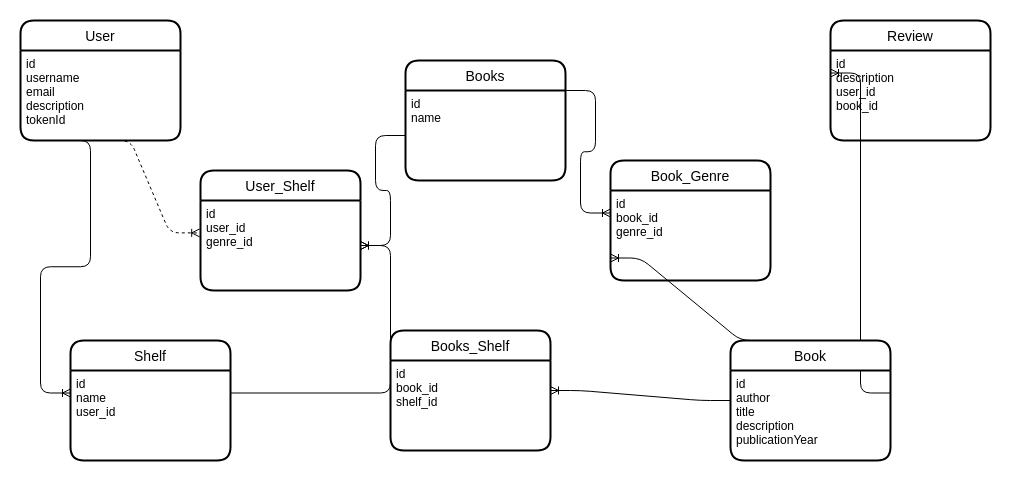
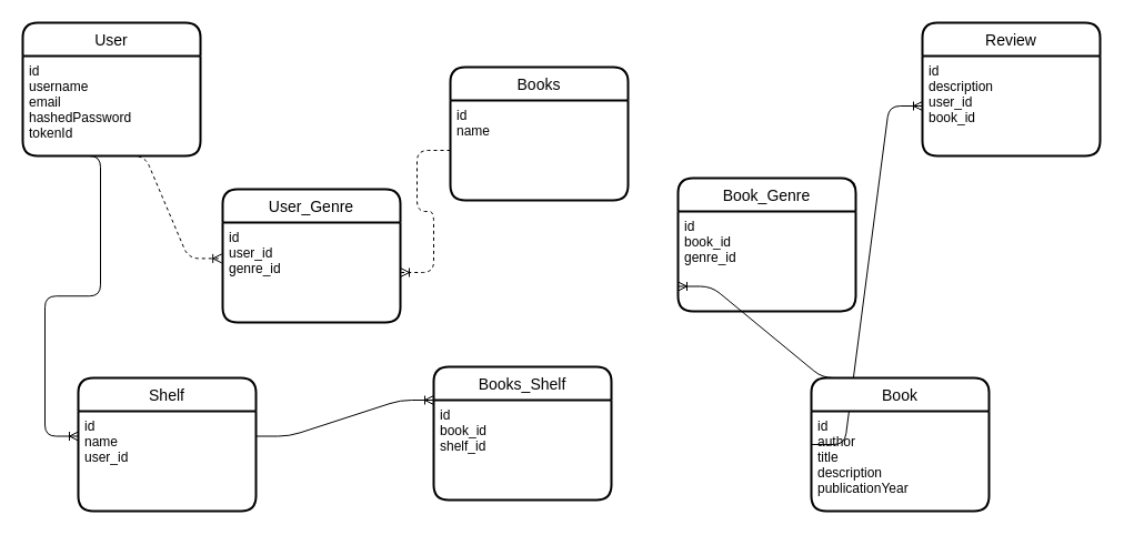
- <mxCell id="3" value="id&#10;username&#10;email&#10;description&#10;tokenId" style="align=left;strokeColor=none;fillColor=none;spacingLeft=4;fontSize=12;verticalAlign=top;resizable=0;rotatable=0;part=1;" vertex="1" parent="2"><mxGeometry y="30" width="160" height="90" as="geometry" /></mxCell>
+ <mxCell id="3" value="id&#10;username&#10;email&#10;hashedPassword&#10;tokenId" style="align=left;strokeColor=none;fillColor=none;spacingLeft=4;fontSize=12;verticalAlign=top;resizable=0;rotatable=0;part=1;" vertex="1" parent="2"><mxGeometry y="30" width="160" height="90" as="geometry" /></mxCell>
- <mxCell id="13" value="" style="edgeStyle=entityRelationEdgeStyle;fontSize=12;html=1;endArrow=ERoneToMany;entryX=0;entryY=0.25;entryDx=0;entryDy=0;exitX=1;exitY=0;exitDx=0;exitDy=0;" edge="1" parent="1" source="23" target="12"><mxGeometry width="100" height="100" relative="1" as="geometry"><mxPoint x="500" y="340" as="sourcePoint" /><mxPoint x="600" y="240" as="targetPoint" /></mxGeometry></mxCell>
- <mxCell id="14" value="" style="edgeStyle=entityRelationEdgeStyle;fontSize=12;html=1;endArrow=ERoneToMany;" edge="1" parent="1" source="23" target="25"><mxGeometry width="100" height="100" relative="1" as="geometry"><mxPoint x="500" y="340" as="sourcePoint" /><mxPoint x="600" y="240" as="targetPoint" /></mxGeometry></mxCell>
+ <mxCell id="14" value="" style="edgeStyle=entityRelationEdgeStyle;fontSize=12;html=1;endArrow=ERoneToMany;dashed=1;" edge="1" parent="1" source="23" target="25"><mxGeometry width="100" height="100" relative="1" as="geometry"><mxPoint x="500" y="340" as="sourcePoint" /><mxPoint x="600" y="240" as="targetPoint" /></mxGeometry></mxCell>
- <mxCell id="24" value="User_Shelf" style="swimlane;childLayout=stackLayout;horizontal=1;startSize=30;horizontalStack=0;rounded=1;fontSize=14;fontStyle=0;strokeWidth=2;resizeParent=0;resizeLast=1;shadow=0;dashed=0;align=center;" vertex="1" parent="1"><mxGeometry x="200" y="170" width="160" height="120" as="geometry" /></mxCell>
+ <mxCell id="24" value="User_Genre" style="swimlane;childLayout=stackLayout;horizontal=1;startSize=30;horizontalStack=0;rounded=1;fontSize=14;fontStyle=0;strokeWidth=2;resizeParent=0;resizeLast=1;shadow=0;dashed=0;align=center;" vertex="1" parent="1"><mxGeometry x="200" y="170" width="160" height="120" as="geometry" /></mxCell>
- <mxCell id="5" value="" style="edgeStyle=entityRelationEdgeStyle;fontSize=12;html=1;endArrow=ERoneToMany;exitX=1;exitY=0.25;exitDx=0;exitDy=0;entryX=0;entryY=0.25;entryDx=0;entryDy=0;" edge="1" parent="1" source="17" target="7"><mxGeometry width="100" height="100" relative="1" as="geometry"><mxPoint x="720" y="240" as="sourcePoint" /><mxPoint x="830" y="90" as="targetPoint" /></mxGeometry></mxCell>
- <mxCell id="9" value="" style="edgeStyle=entityRelationEdgeStyle;fontSize=12;html=1;endArrow=ERoneToMany;exitX=1;exitY=0.25;exitDx=0;exitDy=0;" edge="1" parent="1" source="21" target="25"><mxGeometry width="100" height="100" relative="1" as="geometry"><mxPoint x="370" y="290" as="sourcePoint" /><mxPoint x="470" y="190" as="targetPoint" /></mxGeometry></mxCell>
+ <mxCell id="9" value="" style="edgeStyle=entityRelationEdgeStyle;fontSize=12;html=1;endArrow=ERoneToMany;exitX=1;exitY=0.25;exitDx=0;exitDy=0;entryX=0;entryY=0.25;entryDx=0;entryDy=0;" edge="1" parent="1" source="21" target="18"><mxGeometry width="100" height="100" relative="1" as="geometry"><mxPoint x="370" y="290" as="sourcePoint" /><mxPoint x="470" y="190" as="targetPoint" /></mxGeometry></mxCell>
- <mxCell id="15" value="" style="edgeStyle=entityRelationEdgeStyle;fontSize=12;html=1;endArrow=ERoneToMany;exitX=0;exitY=0.5;exitDx=0;exitDy=0;" edge="1" parent="1" source="16" target="18"><mxGeometry width="100" height="100" relative="1" as="geometry"><mxPoint x="500" y="520" as="sourcePoint" /><mxPoint x="600" y="240" as="targetPoint" /></mxGeometry></mxCell>
+ <mxCell id="15" value="" style="edgeStyle=entityRelationEdgeStyle;fontSize=12;html=1;endArrow=ERoneToMany;exitX=0;exitY=0.5;exitDx=0;exitDy=0;" edge="1" parent="1" source="16" target="7"><mxGeometry width="100" height="100" relative="1" as="geometry"><mxPoint x="500" y="520" as="sourcePoint" /><mxPoint x="600" y="240" as="targetPoint" /></mxGeometry></mxCell>
